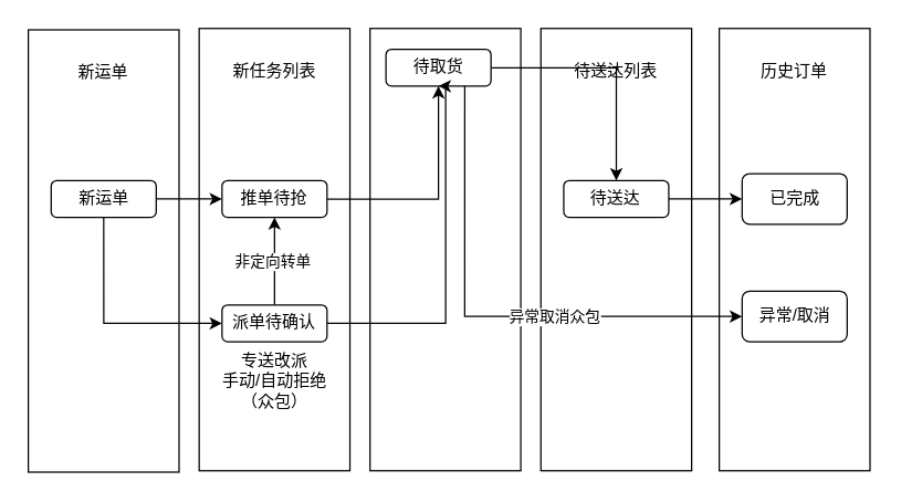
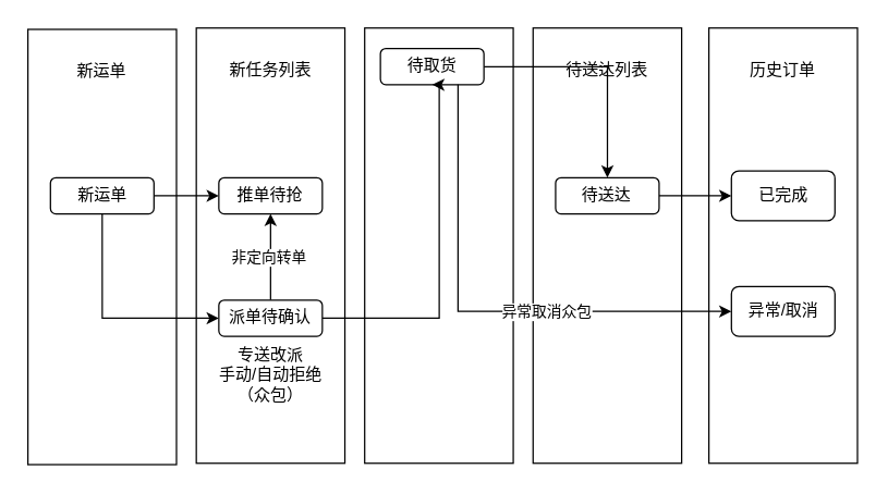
- <mxCell id="10" value="" style="edgeStyle=orthogonalEdgeStyle;rounded=0;orthogonalLoop=1;jettySize=auto;html=1;" edge="1" parent="2" source="11" target="13"><mxGeometry relative="1" as="geometry" /></mxCell>
